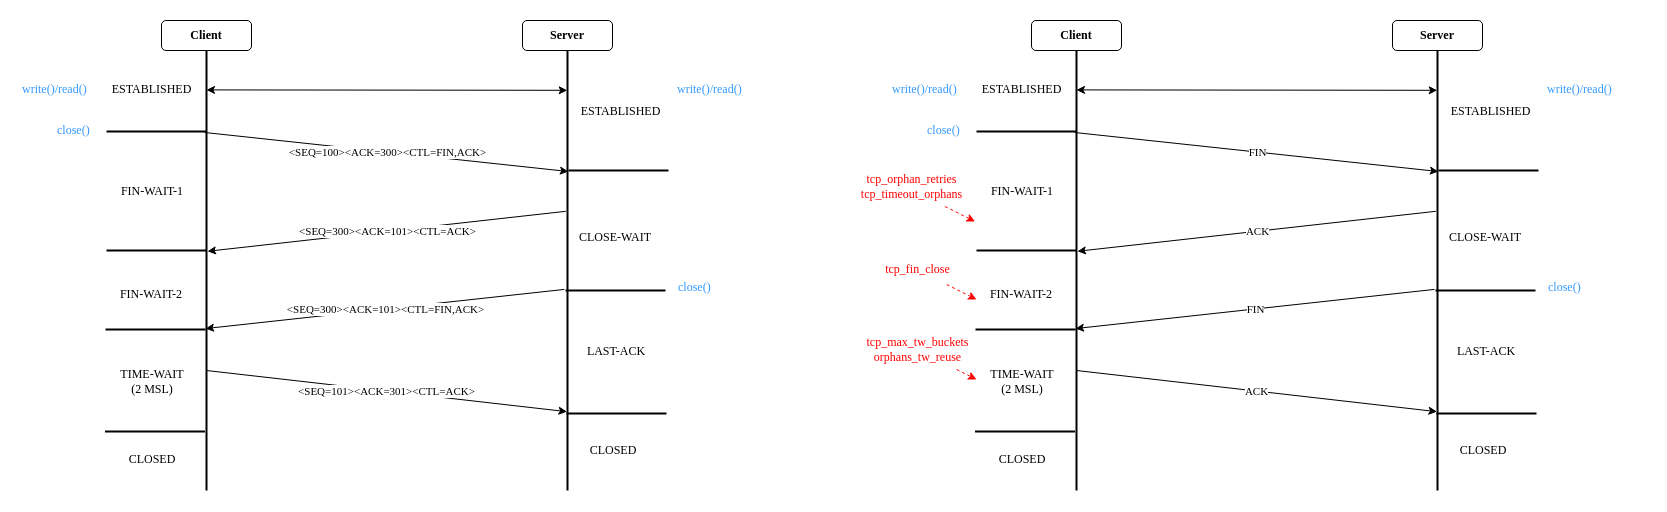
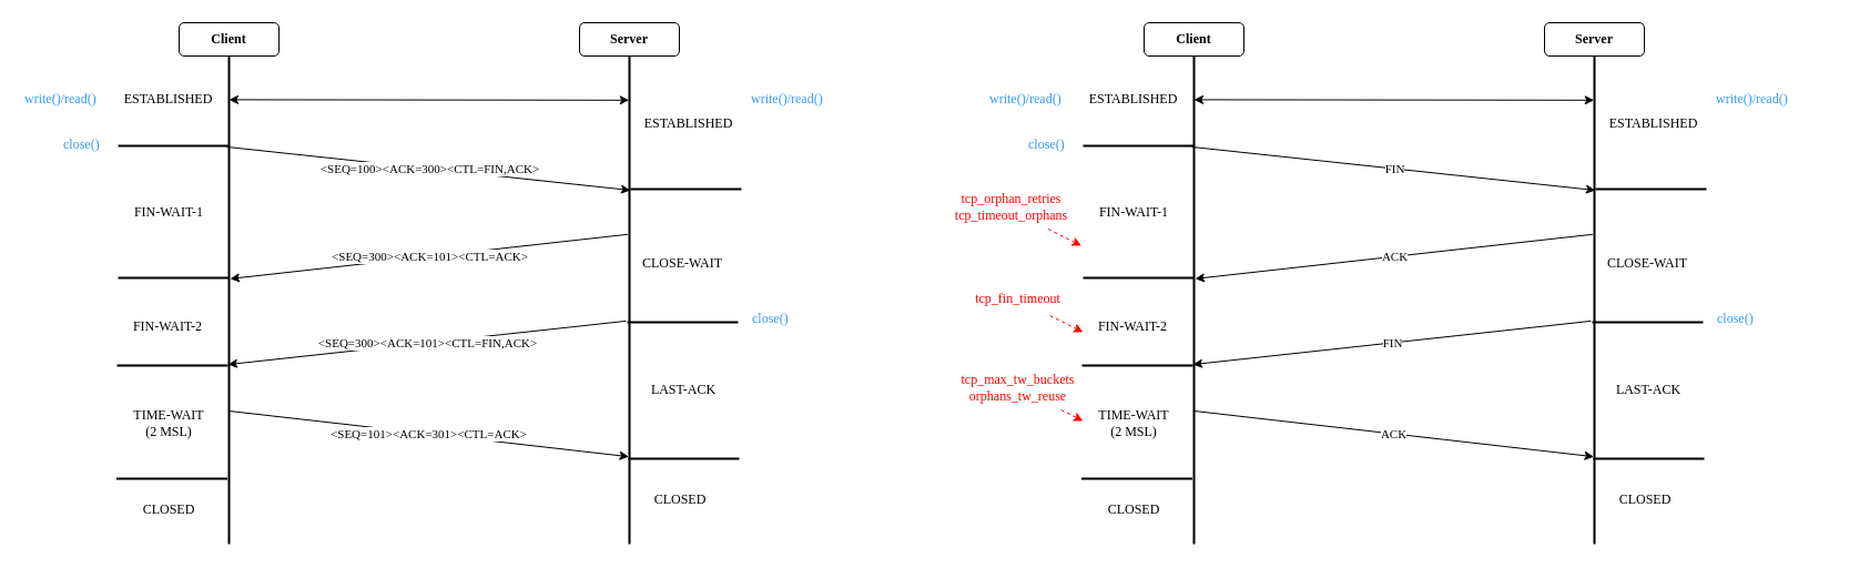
- <mxCell id="69" value="&lt;div&gt;&lt;font&gt;tcp_fin_close&lt;/font&gt;&lt;/div&gt;" style="text;html=1;align=center;verticalAlign=middle;resizable=0;points=[];autosize=1;strokeColor=none;fillColor=none;fontColor=#FF0000;fontFamily=Comic Sans MS;" parent="1" vertex="1"><mxGeometry x="856.5" y="254" width="120" height="30" as="geometry" /></mxCell>
+ <mxCell id="69" value="&lt;div&gt;&lt;font&gt;tcp_fin_timeout&lt;/font&gt;&lt;/div&gt;" style="text;html=1;align=center;verticalAlign=middle;resizable=0;points=[];autosize=1;strokeColor=none;fillColor=none;fontColor=#FF0000;fontFamily=Comic Sans MS;" parent="1" vertex="1"><mxGeometry x="856.5" y="254" width="120" height="30" as="geometry" /></mxCell>
